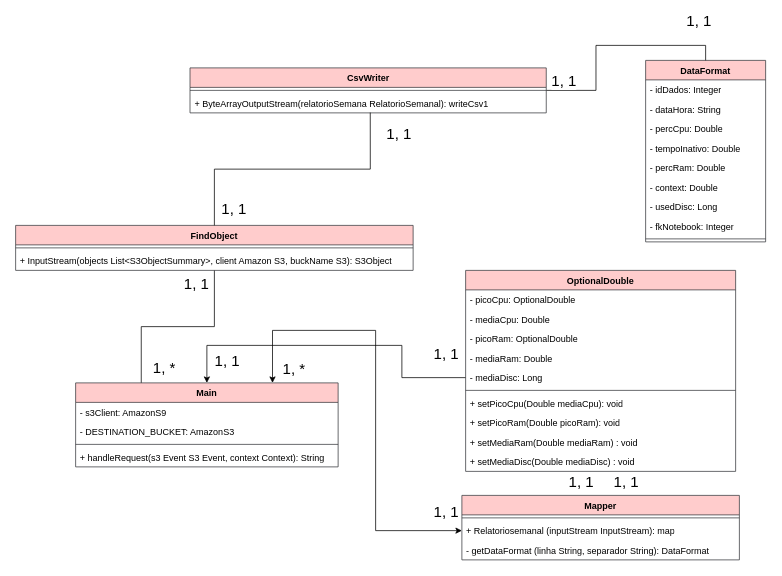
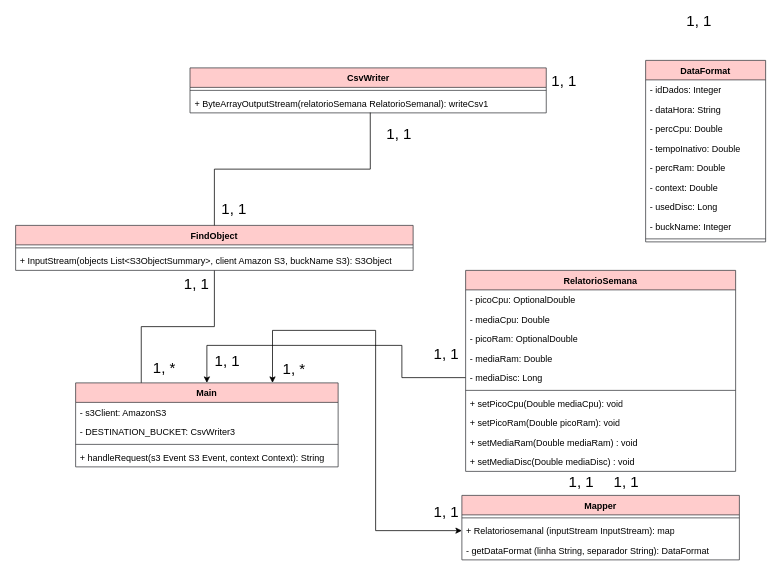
- <mxCell id="39" style="edgeStyle=orthogonalEdgeStyle;rounded=0;orthogonalLoop=1;jettySize=auto;html=1;exitX=1;exitY=0.5;exitDx=0;exitDy=0;entryX=0.5;entryY=0;entryDx=0;entryDy=0;endArrow=none;endFill=0;" parent="1" source="40" target="29" edge="1"><mxGeometry relative="1" as="geometry" /></mxCell>
- <mxCell id="37" value="- fkNotebook: Integer" style="text;strokeColor=none;fillColor=none;align=left;verticalAlign=top;spacingLeft=4;spacingRight=4;overflow=hidden;rotatable=0;points=[[0,0.5],[1,0.5]];portConstraint=eastwest;whiteSpace=wrap;html=1;" parent="29" vertex="1"><mxGeometry y="208" width="160" height="26" as="geometry" /></mxCell>
+ <mxCell id="37" value="- buckName: Integer" style="text;strokeColor=none;fillColor=none;align=left;verticalAlign=top;spacingLeft=4;spacingRight=4;overflow=hidden;rotatable=0;points=[[0,0.5],[1,0.5]];portConstraint=eastwest;whiteSpace=wrap;html=1;" parent="29" vertex="1"><mxGeometry y="208" width="160" height="26" as="geometry" /></mxCell>
- <mxCell id="15" value="OptionalDouble" style="swimlane;fontStyle=1;align=center;verticalAlign=top;childLayout=stackLayout;horizontal=1;startSize=26;horizontalStack=0;resizeParent=1;resizeParentMax=0;resizeLast=0;collapsible=1;marginBottom=0;whiteSpace=wrap;html=1;fillColor=#ffcccc;strokeColor=#36393d;" parent="1" vertex="1"><mxGeometry x="620" y="360" width="360" height="268" as="geometry" /></mxCell>
+ <mxCell id="15" value="RelatorioSemana" style="swimlane;fontStyle=1;align=center;verticalAlign=top;childLayout=stackLayout;horizontal=1;startSize=26;horizontalStack=0;resizeParent=1;resizeParentMax=0;resizeLast=0;collapsible=1;marginBottom=0;whiteSpace=wrap;html=1;fillColor=#ffcccc;strokeColor=#36393d;" parent="1" vertex="1"><mxGeometry x="620" y="360" width="360" height="268" as="geometry" /></mxCell>
- <mxCell id="7" value="- s3Client: AmazonS9" style="text;strokeColor=none;fillColor=none;align=left;verticalAlign=top;spacingLeft=4;spacingRight=4;overflow=hidden;rotatable=0;points=[[0,0.5],[1,0.5]];portConstraint=eastwest;whiteSpace=wrap;html=1;" parent="6" vertex="1"><mxGeometry y="26" width="350" height="26" as="geometry" /></mxCell>
+ <mxCell id="7" value="- s3Client: AmazonS3" style="text;strokeColor=none;fillColor=none;align=left;verticalAlign=top;spacingLeft=4;spacingRight=4;overflow=hidden;rotatable=0;points=[[0,0.5],[1,0.5]];portConstraint=eastwest;whiteSpace=wrap;html=1;" parent="6" vertex="1"><mxGeometry y="26" width="350" height="26" as="geometry" /></mxCell>
- <mxCell id="8" value="- DESTINATION_BUCKET&lt;span style=&quot;background-color: initial;&quot;&gt;: AmazonS3&lt;/span&gt;" style="text;strokeColor=none;fillColor=none;align=left;verticalAlign=top;spacingLeft=4;spacingRight=4;overflow=hidden;rotatable=0;points=[[0,0.5],[1,0.5]];portConstraint=eastwest;whiteSpace=wrap;html=1;" parent="6" vertex="1"><mxGeometry y="52" width="350" height="26" as="geometry" /></mxCell>
+ <mxCell id="8" value="- DESTINATION_BUCKET&lt;span style=&quot;background-color: initial;&quot;&gt;: CsvWriter3&lt;/span&gt;" style="text;strokeColor=none;fillColor=none;align=left;verticalAlign=top;spacingLeft=4;spacingRight=4;overflow=hidden;rotatable=0;points=[[0,0.5],[1,0.5]];portConstraint=eastwest;whiteSpace=wrap;html=1;" parent="6" vertex="1"><mxGeometry y="52" width="350" height="26" as="geometry" /></mxCell>
